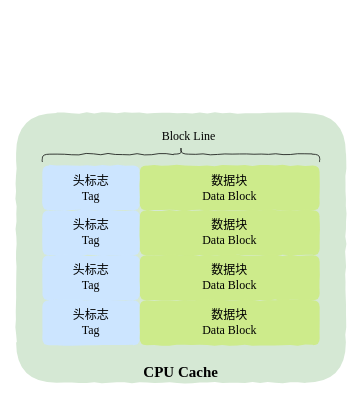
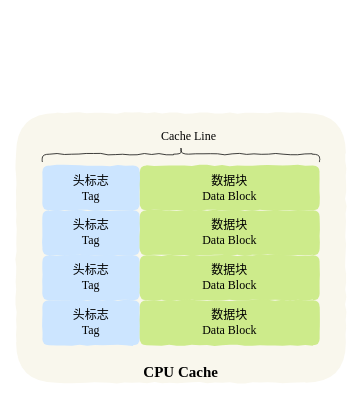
- <mxCell id="12" value="Block Line" style="text;html=1;align=center;verticalAlign=middle;resizable=0;points=[];autosize=1;fontSize=16;fontFamily=Comic Sans MS;" vertex="1" parent="1"><mxGeometry x="206" y="170" width="90" height="20" as="geometry" /></mxCell>
+ <mxCell id="12" value="Cache Line" style="text;html=1;align=center;verticalAlign=middle;resizable=0;points=[];autosize=1;fontSize=16;fontFamily=Comic Sans MS;" vertex="1" parent="1"><mxGeometry x="206" y="170" width="90" height="20" as="geometry" /></mxCell>
- <mxCell id="2" value="&lt;font style=&quot;font-size: 20px&quot;&gt;&lt;b&gt;CPU Cache&lt;/b&gt;&lt;/font&gt;" style="rounded=1;whiteSpace=wrap;html=1;comic=1;fontFamily=Comic Sans MS;fontSize=16;fillColor=#d5e8d4;verticalAlign=bottom;strokeColor=none;" vertex="1" parent="1"><mxGeometry x="20.98" y="150" width="440" height="360" as="geometry" /></mxCell>
+ <mxCell id="2" value="&lt;font style=&quot;font-size: 20px&quot;&gt;&lt;b&gt;CPU Cache&lt;/b&gt;&lt;/font&gt;" style="rounded=1;whiteSpace=wrap;html=1;comic=1;fontFamily=Comic Sans MS;fontSize=16;fillColor=#f9f7ed;verticalAlign=bottom;strokeColor=none;" vertex="1" parent="1"><mxGeometry x="20.98" y="150" width="440" height="360" as="geometry" /></mxCell>
